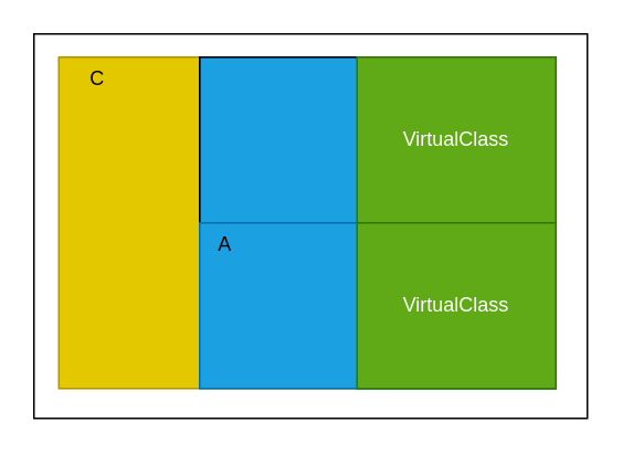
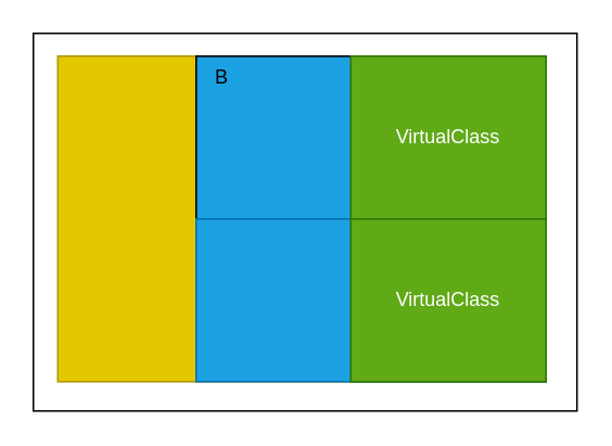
- <mxCell id="4" value="&lt;font color=&quot;#000000&quot;&gt;C&lt;/font&gt;" style="text;html=1;strokeColor=none;fillColor=none;align=center;verticalAlign=middle;whiteSpace=wrap;rounded=0;" vertex="1" parent="2"><mxGeometry width="46.947" height="25.381" as="geometry" /></mxCell>
+ <mxCell id="7" value="B" style="text;html=1;strokeColor=none;fillColor=none;align=center;verticalAlign=middle;whiteSpace=wrap;rounded=0;fontColor=#000000;" vertex="1" parent="5"><mxGeometry width="32" height="25.69" as="geometry" /></mxCell>
- <mxCell id="11" value="A" style="text;html=1;strokeColor=none;fillColor=none;align=center;verticalAlign=middle;whiteSpace=wrap;rounded=0;fontColor=#000000;" vertex="1" parent="9"><mxGeometry width="31" height="25.69" as="geometry" /></mxCell>
